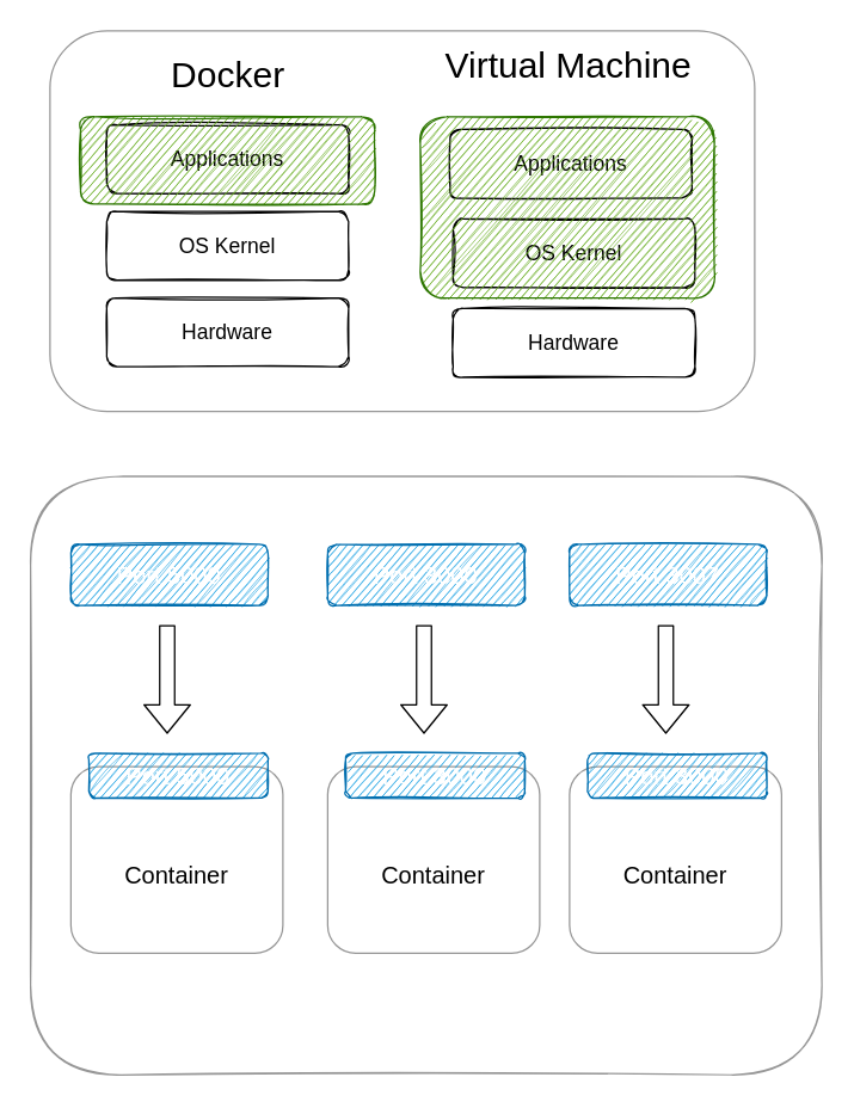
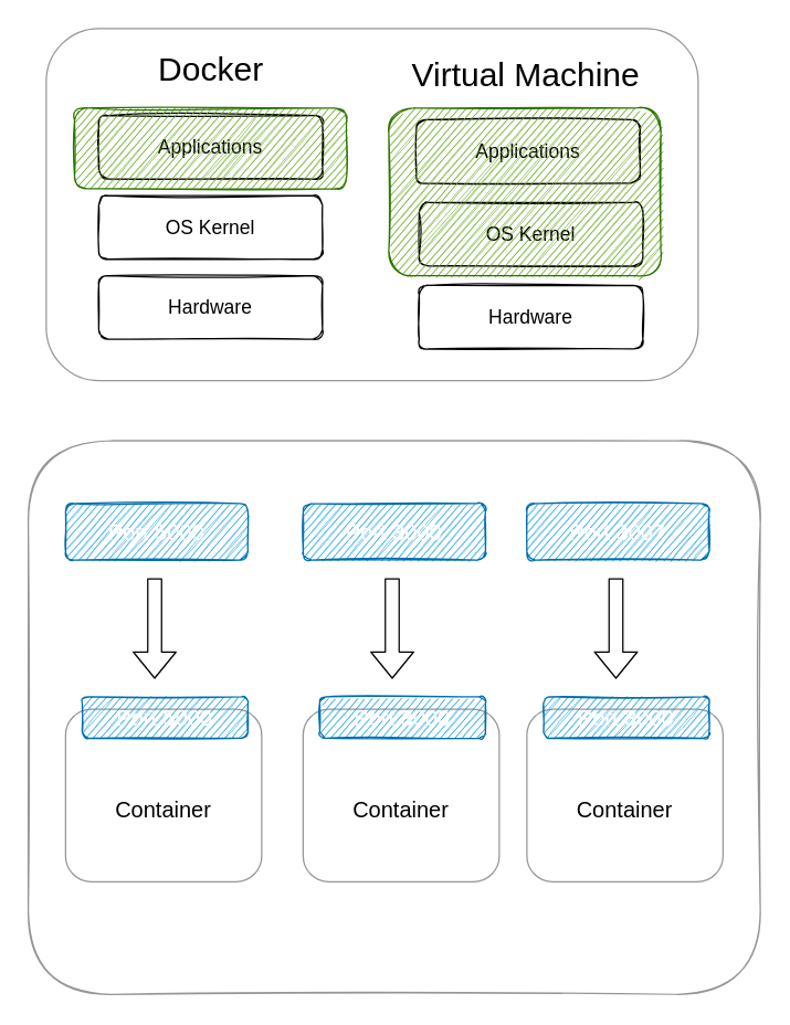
- <mxCell id="10" value="&lt;font style=&quot;font-size: 24px&quot;&gt;Virtual Machine&lt;/font&gt;" style="text;html=1;align=center;verticalAlign=middle;resizable=0;points=[];autosize=1;strokeColor=none;fillColor=none;fontSize=14;rounded=1;sketch=1;" vertex="1" parent="1"><mxGeometry x="292.5" y="31" width="175" height="25" as="geometry" /></mxCell>
+ <mxCell id="10" value="&lt;font style=&quot;font-size: 24px&quot;&gt;Virtual Machine&lt;/font&gt;" style="text;html=1;align=center;verticalAlign=middle;resizable=0;points=[];autosize=1;strokeColor=none;fillColor=none;fontSize=14;rounded=1;sketch=1;" vertex="1" parent="1"><mxGeometry x="292.5" y="41" width="175" height="25" as="geometry" /></mxCell>
